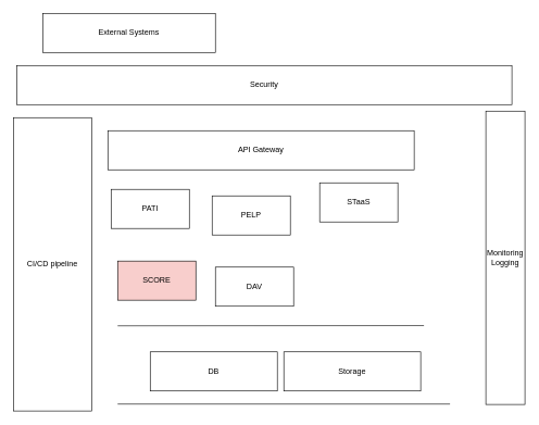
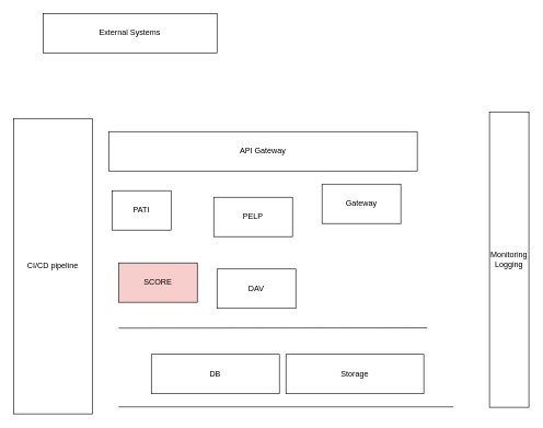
- <mxCell id="13" value="Security" style="rounded=0;whiteSpace=wrap;html=1;" vertex="1" parent="1"><mxGeometry x="25" y="100" width="760" height="60" as="geometry" /></mxCell>
- <mxCell id="6" value="STaaS" style="rounded=0;whiteSpace=wrap;html=1;" vertex="1" parent="1"><mxGeometry x="490" y="280" width="120" height="60" as="geometry" /></mxCell>
+ <mxCell id="6" value="Gateway" style="rounded=0;whiteSpace=wrap;html=1;" vertex="1" parent="1"><mxGeometry x="490" y="280" width="120" height="60" as="geometry" /></mxCell>
- <mxCell id="3" value="PATI" style="rounded=0;whiteSpace=wrap;html=1;" vertex="1" parent="1"><mxGeometry x="170" y="290" width="120" height="60" as="geometry" /></mxCell>
+ <mxCell id="3" value="PATI" style="rounded=0;whiteSpace=wrap;html=1;" vertex="1" parent="1"><mxGeometry x="170" y="290" width="90" height="60" as="geometry" /></mxCell>
